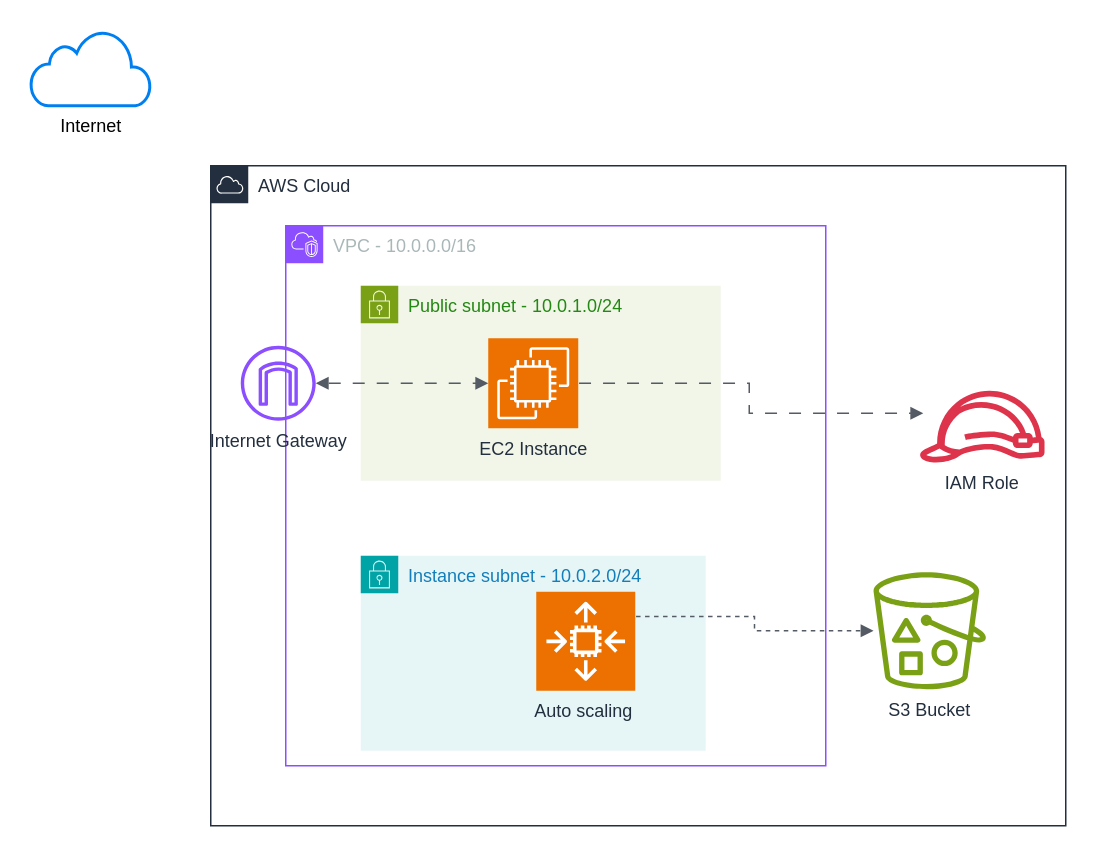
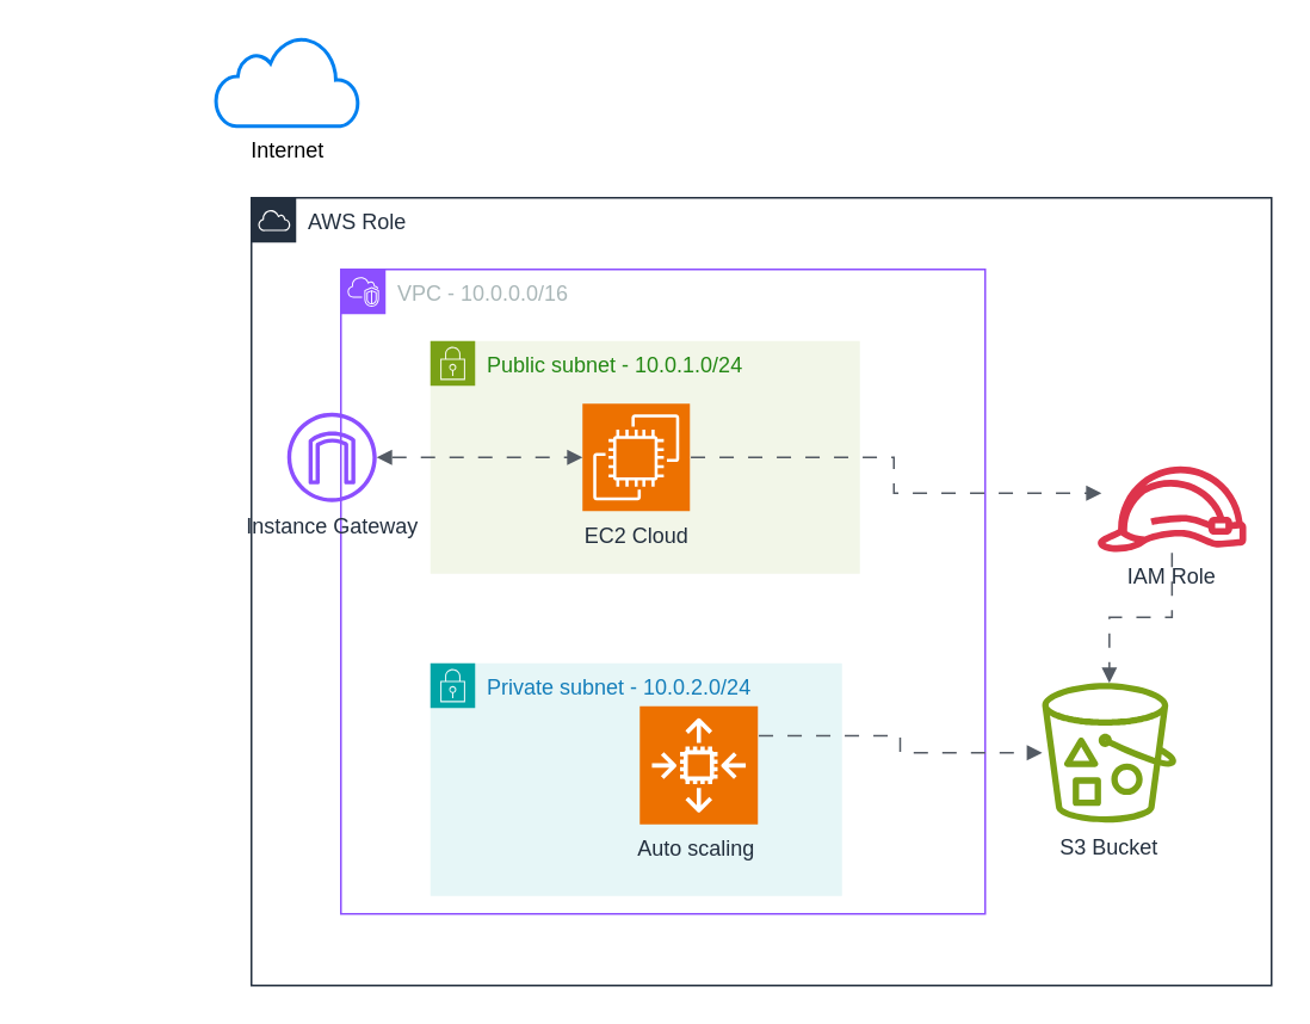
- <mxCell id="13" value="Internet" style="html=1;verticalLabelPosition=bottom;align=center;labelBackgroundColor=#ffffff;verticalAlign=top;strokeWidth=2;strokeColor=#0080F0;shadow=0;dashed=0;shape=mxgraph.ios7.icons.cloud;" vertex="1" parent="1"><mxGeometry x="20" y="20" width="80" height="50" as="geometry" /></mxCell>
+ <mxCell id="13" value="Internet" style="html=1;verticalLabelPosition=bottom;align=center;labelBackgroundColor=#ffffff;verticalAlign=top;strokeWidth=2;strokeColor=#0080F0;shadow=0;dashed=0;shape=mxgraph.ios7.icons.cloud;" vertex="1" parent="1"><mxGeometry x="120" y="20" width="80" height="50" as="geometry" /></mxCell>
- <mxCell id="2" value="AWS Cloud" style="points=[[0,0],[0.25,0],[0.5,0],[0.75,0],[1,0],[1,0.25],[1,0.5],[1,0.75],[1,1],[0.75,1],[0.5,1],[0.25,1],[0,1],[0,0.75],[0,0.5],[0,0.25]];outlineConnect=0;gradientColor=none;html=1;whiteSpace=wrap;fontSize=12;fontStyle=0;container=1;pointerEvents=0;collapsible=0;recursiveResize=0;shape=mxgraph.aws4.group;grIcon=mxgraph.aws4.group_aws_cloud;strokeColor=#232F3E;fillColor=none;verticalAlign=top;align=left;spacingLeft=30;fontColor=#232F3E;dashed=0;" vertex="1" parent="1"><mxGeometry x="140" y="110" width="570" height="440" as="geometry" /></mxCell>
+ <mxCell id="2" value="AWS Role" style="points=[[0,0],[0.25,0],[0.5,0],[0.75,0],[1,0],[1,0.25],[1,0.5],[1,0.75],[1,1],[0.75,1],[0.5,1],[0.25,1],[0,1],[0,0.75],[0,0.5],[0,0.25]];outlineConnect=0;gradientColor=none;html=1;whiteSpace=wrap;fontSize=12;fontStyle=0;container=1;pointerEvents=0;collapsible=0;recursiveResize=0;shape=mxgraph.aws4.group;grIcon=mxgraph.aws4.group_aws_cloud;strokeColor=#232F3E;fillColor=none;verticalAlign=top;align=left;spacingLeft=30;fontColor=#232F3E;dashed=0;" vertex="1" parent="1"><mxGeometry x="140" y="110" width="570" height="440" as="geometry" /></mxCell>
- <mxCell id="14" value="Internet Gateway" style="sketch=0;outlineConnect=0;fontColor=#232F3E;gradientColor=none;fillColor=#8C4FFF;strokeColor=none;dashed=0;verticalLabelPosition=bottom;verticalAlign=top;align=center;html=1;fontSize=12;fontStyle=0;aspect=fixed;pointerEvents=1;shape=mxgraph.aws4.internet_gateway;" vertex="1" parent="1"><mxGeometry x="160" y="230" width="50" height="50" as="geometry" /></mxCell>
+ <mxCell id="14" value="Instance Gateway" style="sketch=0;outlineConnect=0;fontColor=#232F3E;gradientColor=none;fillColor=#8C4FFF;strokeColor=none;dashed=0;verticalLabelPosition=bottom;verticalAlign=top;align=center;html=1;fontSize=12;fontStyle=0;aspect=fixed;pointerEvents=1;shape=mxgraph.aws4.internet_gateway;" vertex="1" parent="1"><mxGeometry x="160" y="230" width="50" height="50" as="geometry" /></mxCell>
- <mxCell id="5" value="EC2 Instance" style="sketch=0;points=[[0,0,0],[0.25,0,0],[0.5,0,0],[0.75,0,0],[1,0,0],[0,1,0],[0.25,1,0],[0.5,1,0],[0.75,1,0],[1,1,0],[0,0.25,0],[0,0.5,0],[0,0.75,0],[1,0.25,0],[1,0.5,0],[1,0.75,0]];outlineConnect=0;fontColor=#232F3E;fillColor=#ED7100;strokeColor=#ffffff;dashed=0;verticalLabelPosition=bottom;verticalAlign=top;align=center;html=1;fontSize=12;fontStyle=0;aspect=fixed;shape=mxgraph.aws4.resourceIcon;resIcon=mxgraph.aws4.ec2;" vertex="1" parent="4"><mxGeometry x="85" y="35" width="60" height="60" as="geometry" /></mxCell>
+ <mxCell id="5" value="EC2 Cloud" style="sketch=0;points=[[0,0,0],[0.25,0,0],[0.5,0,0],[0.75,0,0],[1,0,0],[0,1,0],[0.25,1,0],[0.5,1,0],[0.75,1,0],[1,1,0],[0,0.25,0],[0,0.5,0],[0,0.75,0],[1,0.25,0],[1,0.5,0],[1,0.75,0]];outlineConnect=0;fontColor=#232F3E;fillColor=#ED7100;strokeColor=#ffffff;dashed=0;verticalLabelPosition=bottom;verticalAlign=top;align=center;html=1;fontSize=12;fontStyle=0;aspect=fixed;shape=mxgraph.aws4.resourceIcon;resIcon=mxgraph.aws4.ec2;" vertex="1" parent="4"><mxGeometry x="85" y="35" width="60" height="60" as="geometry" /></mxCell>
+ <mxCell id="11" value="" style="edgeStyle=orthogonalEdgeStyle;html=1;endArrow=block;elbow=vertical;startArrow=none;endFill=1;strokeColor=#545B64;rounded=0;flowAnimation=1;" edge="1" parent="2" source="8" target="9"><mxGeometry width="100" relative="1" as="geometry"><mxPoint x="440" y="230" as="sourcePoint" /><mxPoint x="540" y="230" as="targetPoint" /></mxGeometry></mxCell>
- <mxCell id="6" value="Instance subnet - 10.0.2.0/24" style="points=[[0,0],[0.25,0],[0.5,0],[0.75,0],[1,0],[1,0.25],[1,0.5],[1,0.75],[1,1],[0.75,1],[0.5,1],[0.25,1],[0,1],[0,0.75],[0,0.5],[0,0.25]];outlineConnect=0;gradientColor=none;html=1;whiteSpace=wrap;fontSize=12;fontStyle=0;container=1;pointerEvents=0;collapsible=0;recursiveResize=0;shape=mxgraph.aws4.group;grIcon=mxgraph.aws4.group_security_group;grStroke=0;strokeColor=#00A4A6;fillColor=#E6F6F7;verticalAlign=top;align=left;spacingLeft=30;fontColor=#147EBA;dashed=0;" vertex="1" parent="3"><mxGeometry x="50" y="220" width="230" height="130" as="geometry" /></mxCell>
+ <mxCell id="6" value="Private subnet - 10.0.2.0/24" style="points=[[0,0],[0.25,0],[0.5,0],[0.75,0],[1,0],[1,0.25],[1,0.5],[1,0.75],[1,1],[0.75,1],[0.5,1],[0.25,1],[0,1],[0,0.75],[0,0.5],[0,0.25]];outlineConnect=0;gradientColor=none;html=1;whiteSpace=wrap;fontSize=12;fontStyle=0;container=1;pointerEvents=0;collapsible=0;recursiveResize=0;shape=mxgraph.aws4.group;grIcon=mxgraph.aws4.group_security_group;grStroke=0;strokeColor=#00A4A6;fillColor=#E6F6F7;verticalAlign=top;align=left;spacingLeft=30;fontColor=#147EBA;dashed=0;" vertex="1" parent="3"><mxGeometry x="50" y="220" width="230" height="130" as="geometry" /></mxCell>
- <mxCell id="12" value="" style="edgeStyle=orthogonalEdgeStyle;html=1;endArrow=block;elbow=vertical;startArrow=none;endFill=1;strokeColor=#545B64;rounded=0;exitX=1;exitY=0.25;exitDx=0;exitDy=0;exitPerimeter=0;flowAnimation=1;dashed=1;" edge="1" parent="2" source="7" target="9"><mxGeometry width="100" relative="1" as="geometry"><mxPoint x="279" y="310" as="sourcePoint" /><mxPoint x="379" y="310" as="targetPoint" /></mxGeometry></mxCell>
+ <mxCell id="12" value="" style="edgeStyle=orthogonalEdgeStyle;html=1;endArrow=block;elbow=vertical;startArrow=none;endFill=1;strokeColor=#545B64;rounded=0;exitX=1;exitY=0.25;exitDx=0;exitDy=0;exitPerimeter=0;flowAnimation=1;" edge="1" parent="2" source="7" target="9"><mxGeometry width="100" relative="1" as="geometry"><mxPoint x="279" y="310" as="sourcePoint" /><mxPoint x="379" y="310" as="targetPoint" /></mxGeometry></mxCell>
